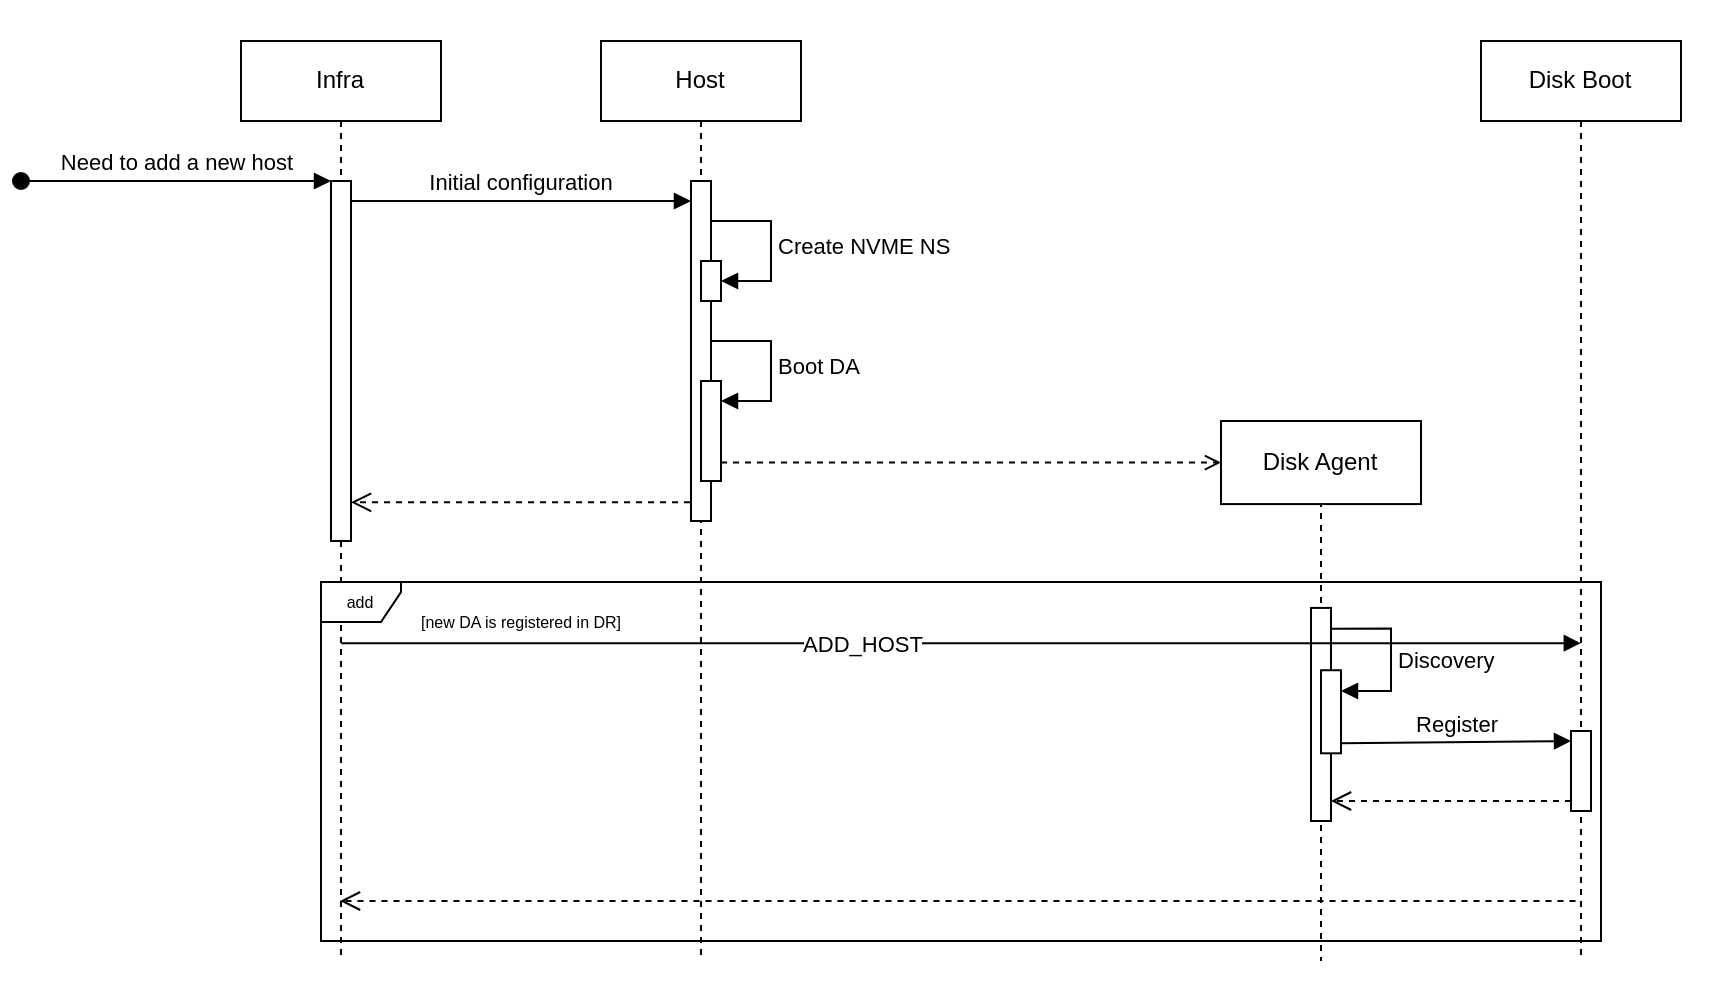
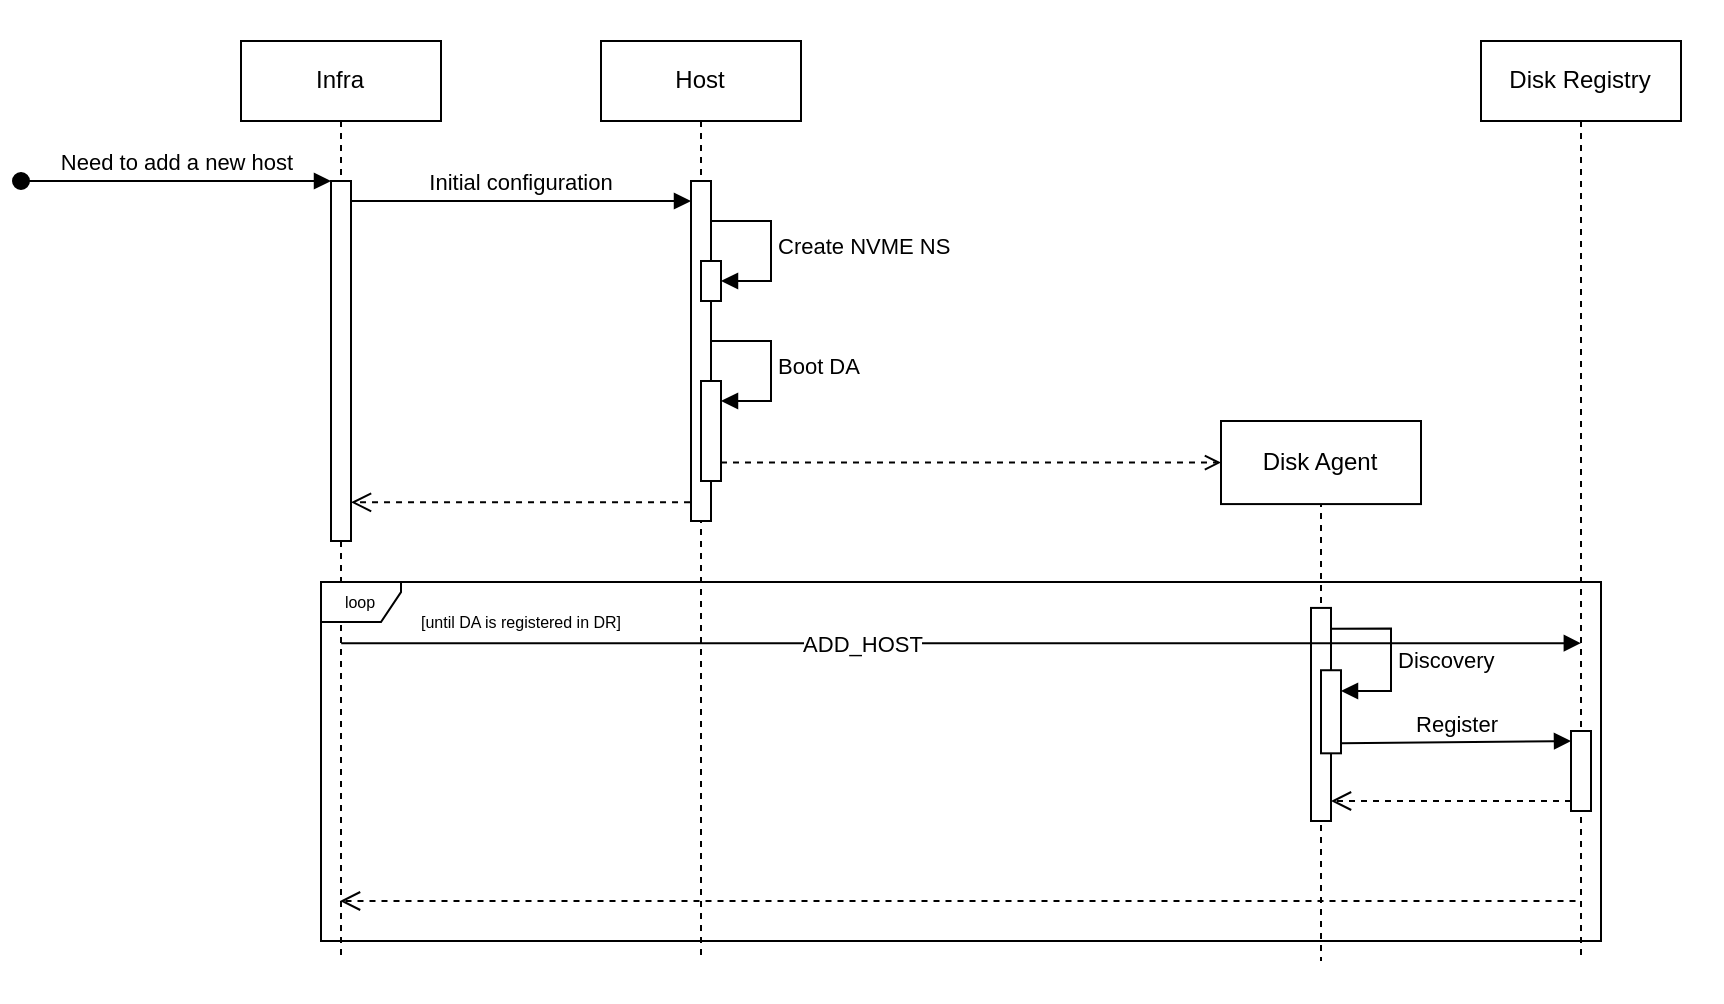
- <mxCell id="12" value="Disk Boot" style="shape=umlLifeline;perimeter=lifelinePerimeter;whiteSpace=wrap;html=1;container=0;dropTarget=0;collapsible=0;recursiveResize=0;outlineConnect=0;portConstraint=eastwest;newEdgeStyle={&quot;edgeStyle&quot;:&quot;elbowEdgeStyle&quot;,&quot;elbow&quot;:&quot;vertical&quot;,&quot;curved&quot;:0,&quot;rounded&quot;:0};" parent="1" vertex="1"><mxGeometry x="640" y="20" width="100" height="460" as="geometry" /></mxCell>
+ <mxCell id="12" value="Disk Registry" style="shape=umlLifeline;perimeter=lifelinePerimeter;whiteSpace=wrap;html=1;container=0;dropTarget=0;collapsible=0;recursiveResize=0;outlineConnect=0;portConstraint=eastwest;newEdgeStyle={&quot;edgeStyle&quot;:&quot;elbowEdgeStyle&quot;,&quot;elbow&quot;:&quot;vertical&quot;,&quot;curved&quot;:0,&quot;rounded&quot;:0};" parent="1" vertex="1"><mxGeometry x="640" y="20" width="100" height="460" as="geometry" /></mxCell>
- <mxCell id="25" value="add" style="shape=umlFrame;whiteSpace=wrap;html=1;pointerEvents=0;fontSize=8;width=40;height=20;" parent="24" vertex="1"><mxGeometry x="40" y="10.56" width="640" height="179.44" as="geometry" /></mxCell>
+ <mxCell id="25" value="loop" style="shape=umlFrame;whiteSpace=wrap;html=1;pointerEvents=0;fontSize=8;width=40;height=20;" parent="24" vertex="1"><mxGeometry x="40" y="10.56" width="640" height="179.44" as="geometry" /></mxCell>
- <mxCell id="26" value="[new DA is registered in DR]" style="text;html=1;align=center;verticalAlign=middle;resizable=0;points=[];autosize=1;strokeColor=none;fillColor=none;fontSize=8;" parent="24" vertex="1"><mxGeometry x="79.996" y="21.111" width="120" height="20" as="geometry" /></mxCell>
+ <mxCell id="26" value="[until DA is registered in DR]" style="text;html=1;align=center;verticalAlign=middle;resizable=0;points=[];autosize=1;strokeColor=none;fillColor=none;fontSize=8;" parent="24" vertex="1"><mxGeometry x="79.996" y="21.111" width="120" height="20" as="geometry" /></mxCell>
